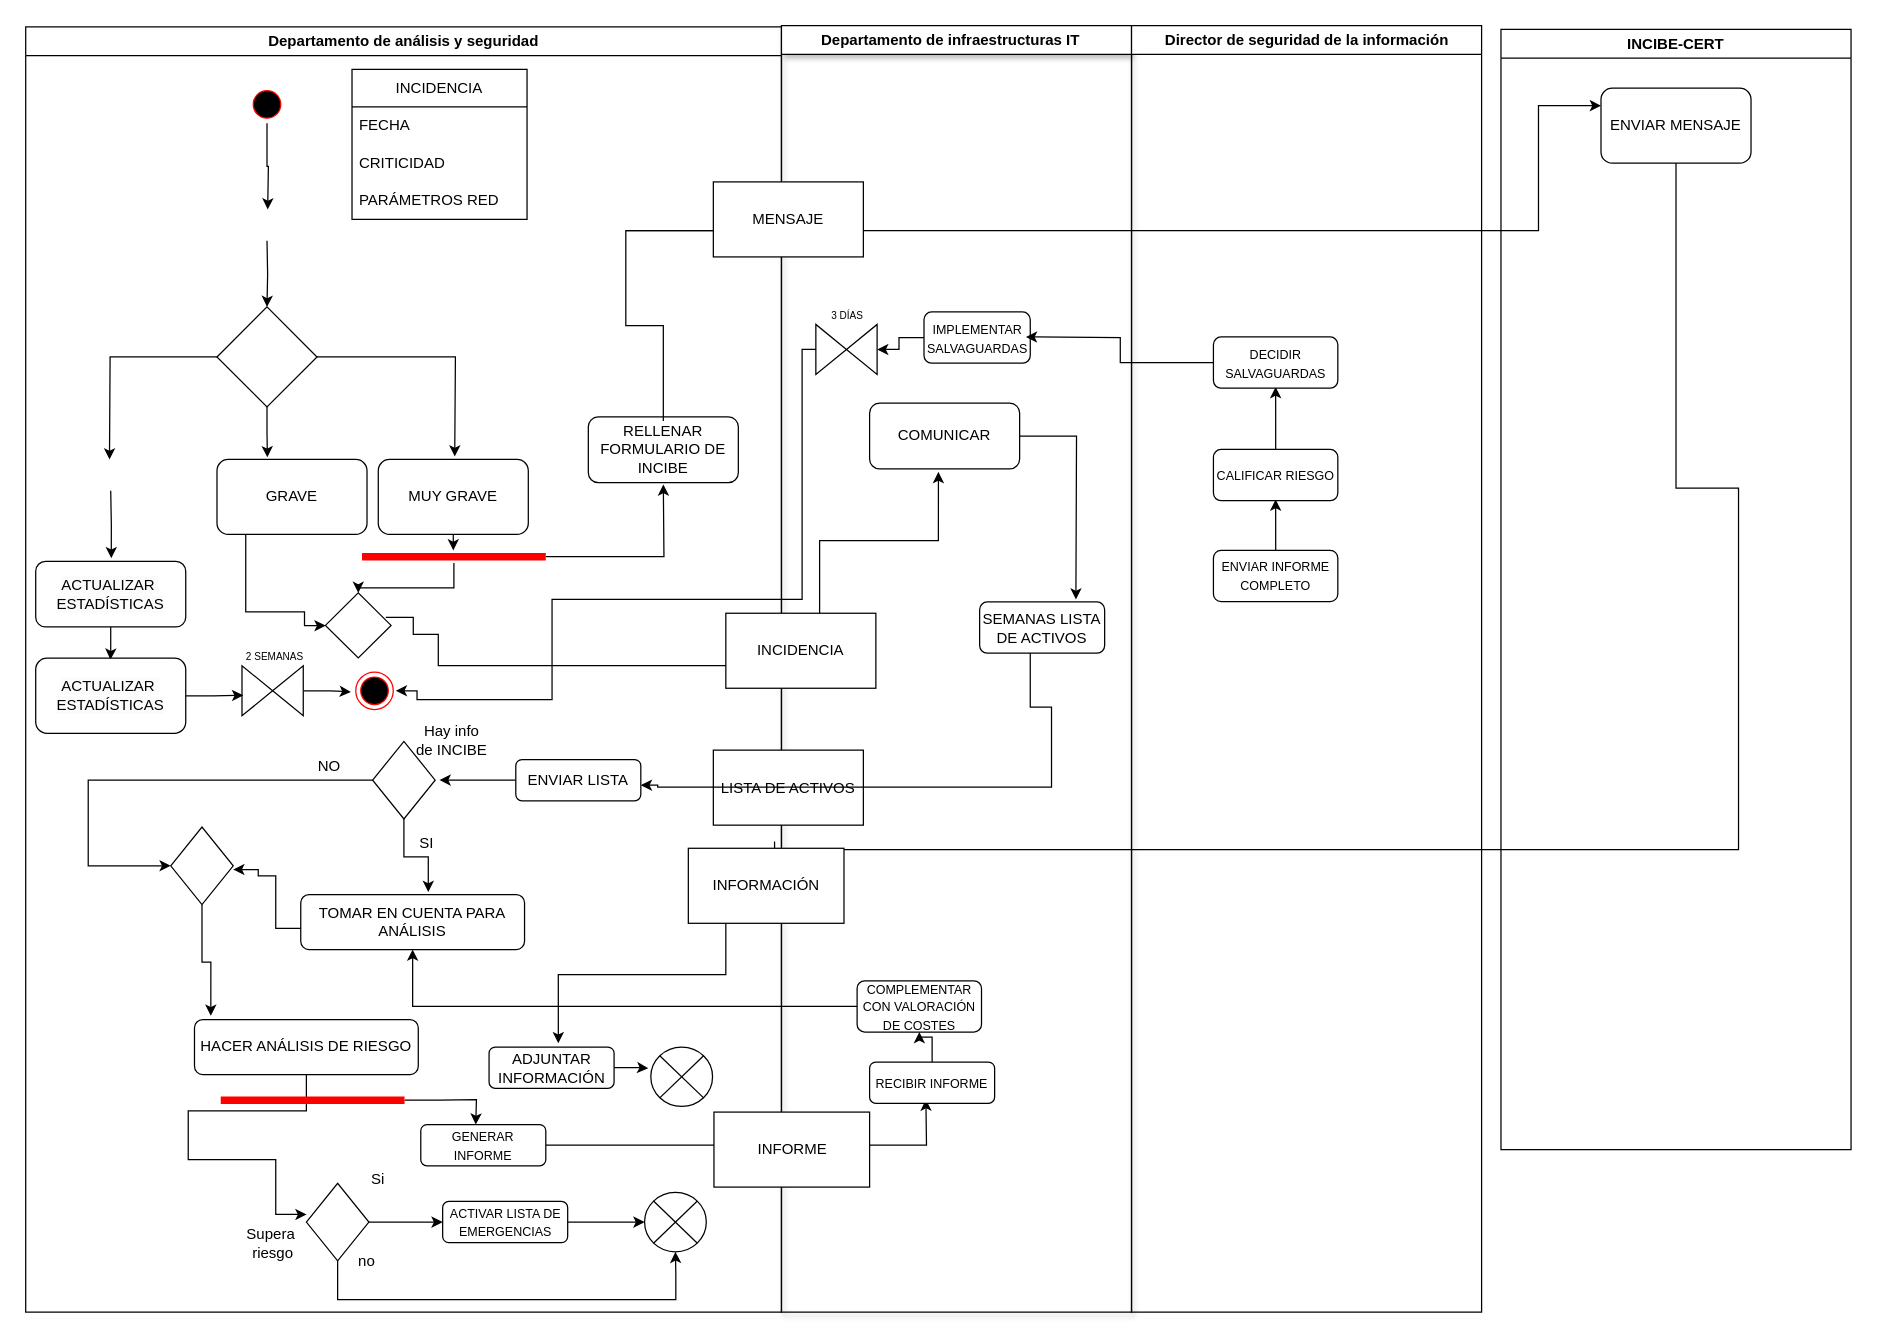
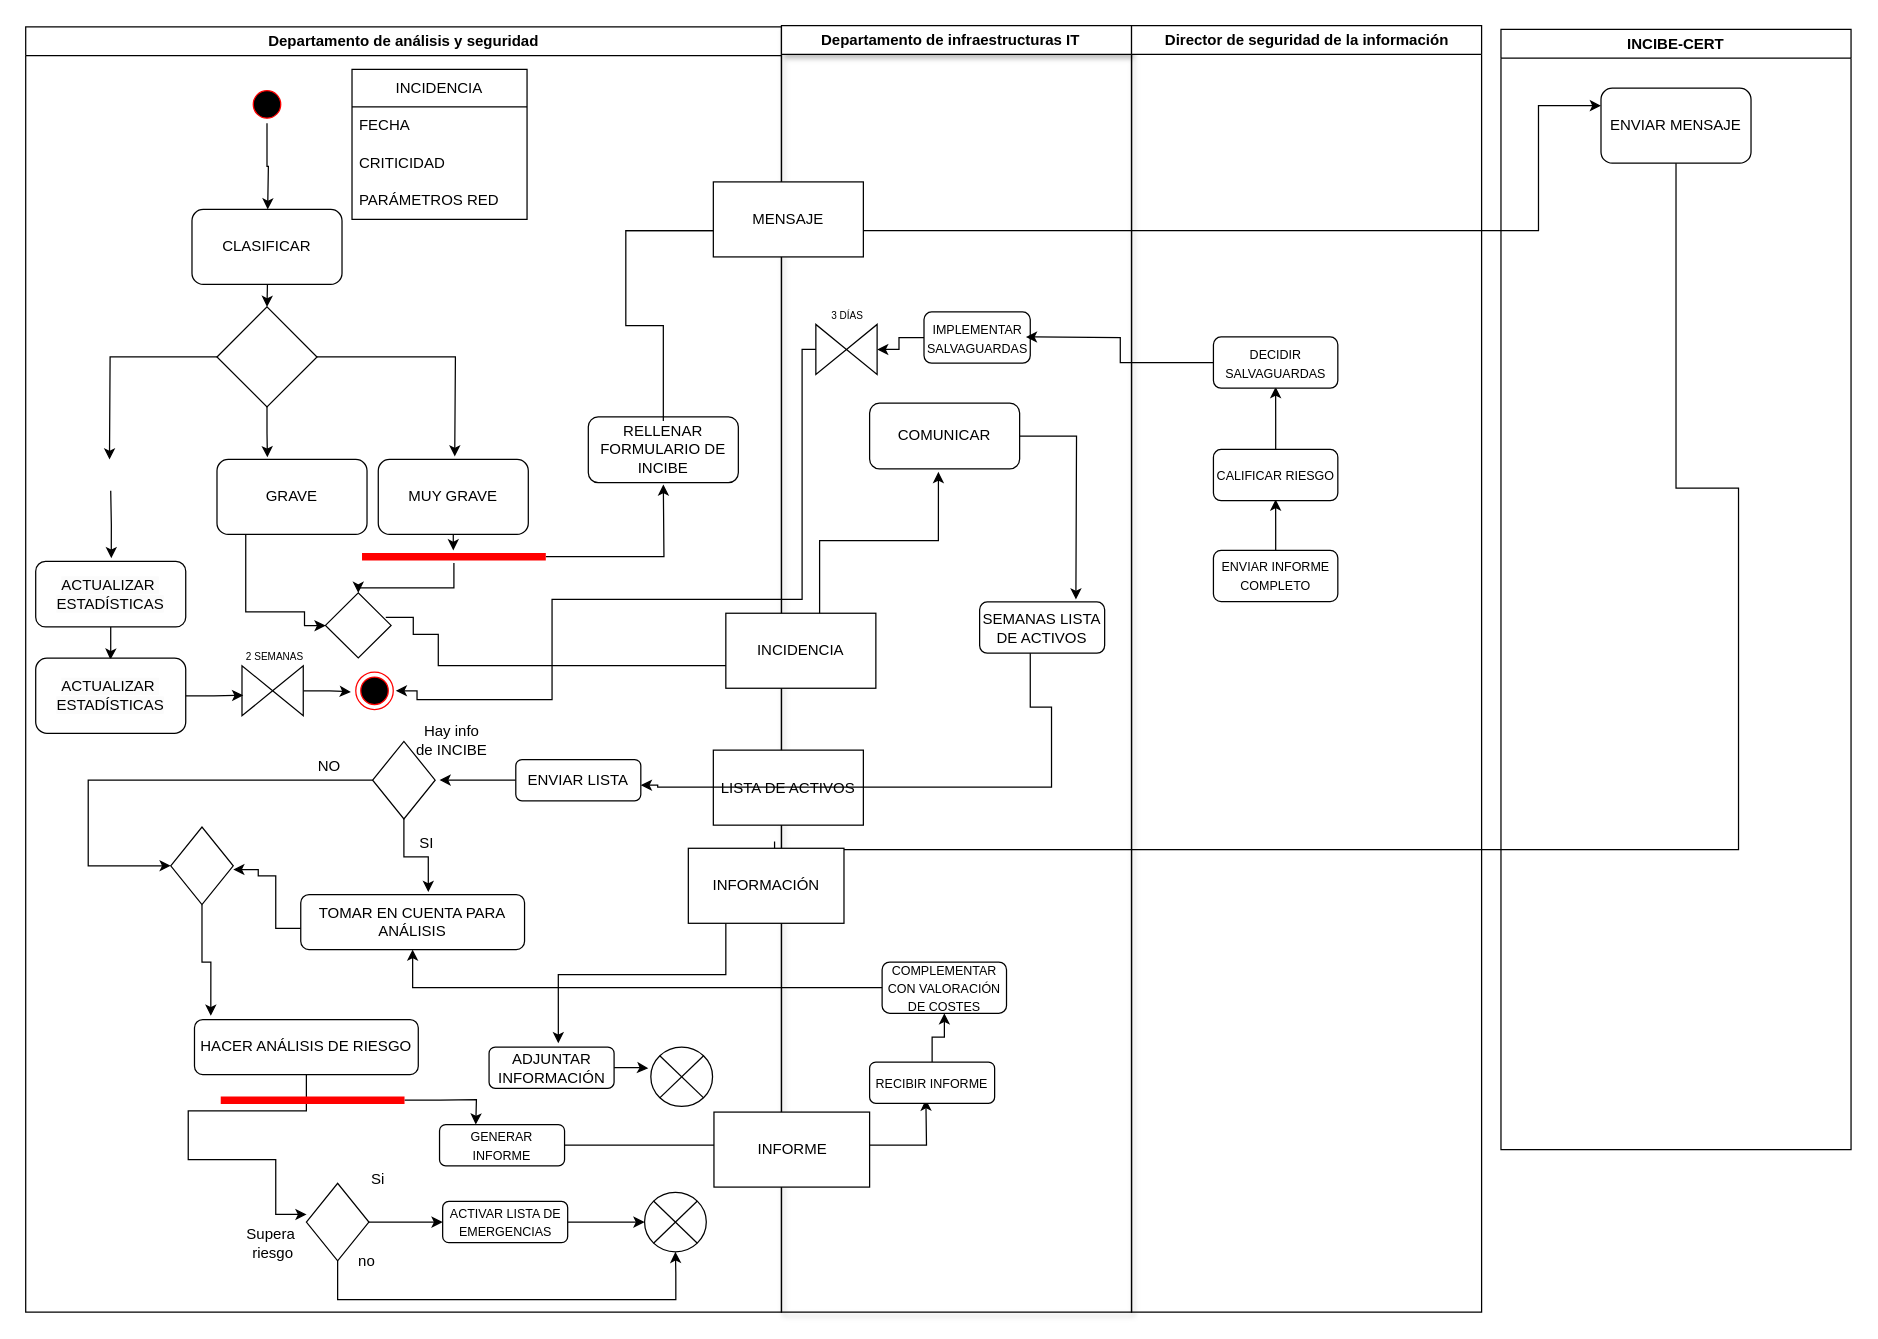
+ <mxCell id="19" value="&lt;font style=&quot;font-size: 12px;&quot;&gt;CLASIFICAR&lt;/font&gt;" style="rounded=1;whiteSpace=wrap;html=1;fontSize=8;" parent="2" vertex="1"><mxGeometry x="133" y="146" width="120" height="60" as="geometry" /></mxCell>
- <mxCell id="72" value="&lt;font size=&quot;1&quot;&gt;COMPLEMENTAR CON VALORACIÓN DE COSTES&lt;br&gt;&lt;/font&gt;" style="rounded=1;whiteSpace=wrap;html=1;shadow=0;fontSize=12;fillColor=#FFFFFF;" vertex="1" parent="64"><mxGeometry x="60.5" y="764" width="99.5" height="41" as="geometry" /></mxCell>
+ <mxCell id="72" value="&lt;font size=&quot;1&quot;&gt;COMPLEMENTAR CON VALORACIÓN DE COSTES&lt;br&gt;&lt;/font&gt;" style="rounded=1;whiteSpace=wrap;html=1;shadow=0;fontSize=12;fillColor=#FFFFFF;" vertex="1" parent="64"><mxGeometry x="80.5" y="749" width="99.5" height="41" as="geometry" /></mxCell>
- <mxCell id="61" value="&lt;font size=&quot;1&quot;&gt;GENERAR INFORME&lt;br&gt;&lt;/font&gt;" style="rounded=1;whiteSpace=wrap;html=1;shadow=0;fontSize=12;fillColor=#FFFFFF;" vertex="1" parent="2"><mxGeometry x="316" y="878" width="100" height="33" as="geometry" /></mxCell>
+ <mxCell id="61" value="&lt;font size=&quot;1&quot;&gt;GENERAR INFORME&lt;br&gt;&lt;/font&gt;" style="rounded=1;whiteSpace=wrap;html=1;shadow=0;fontSize=12;fillColor=#FFFFFF;" vertex="1" parent="2"><mxGeometry x="331" y="878" width="100" height="33" as="geometry" /></mxCell>
